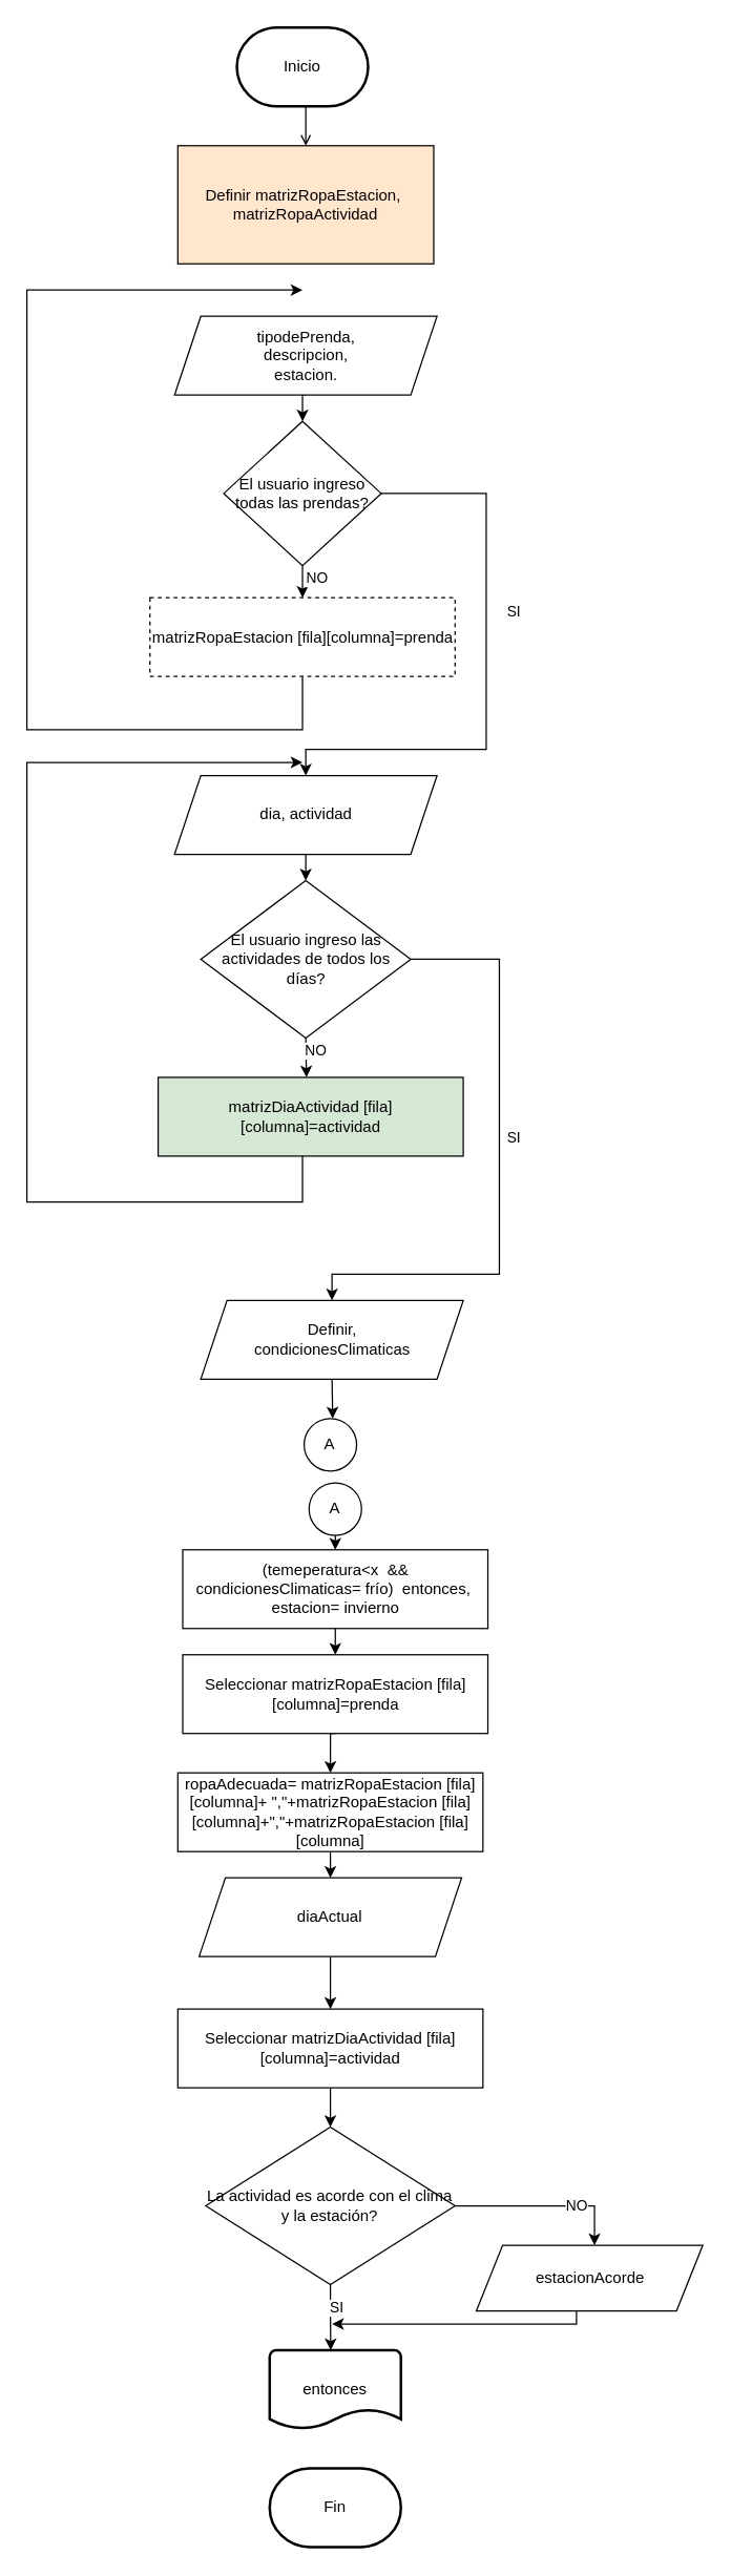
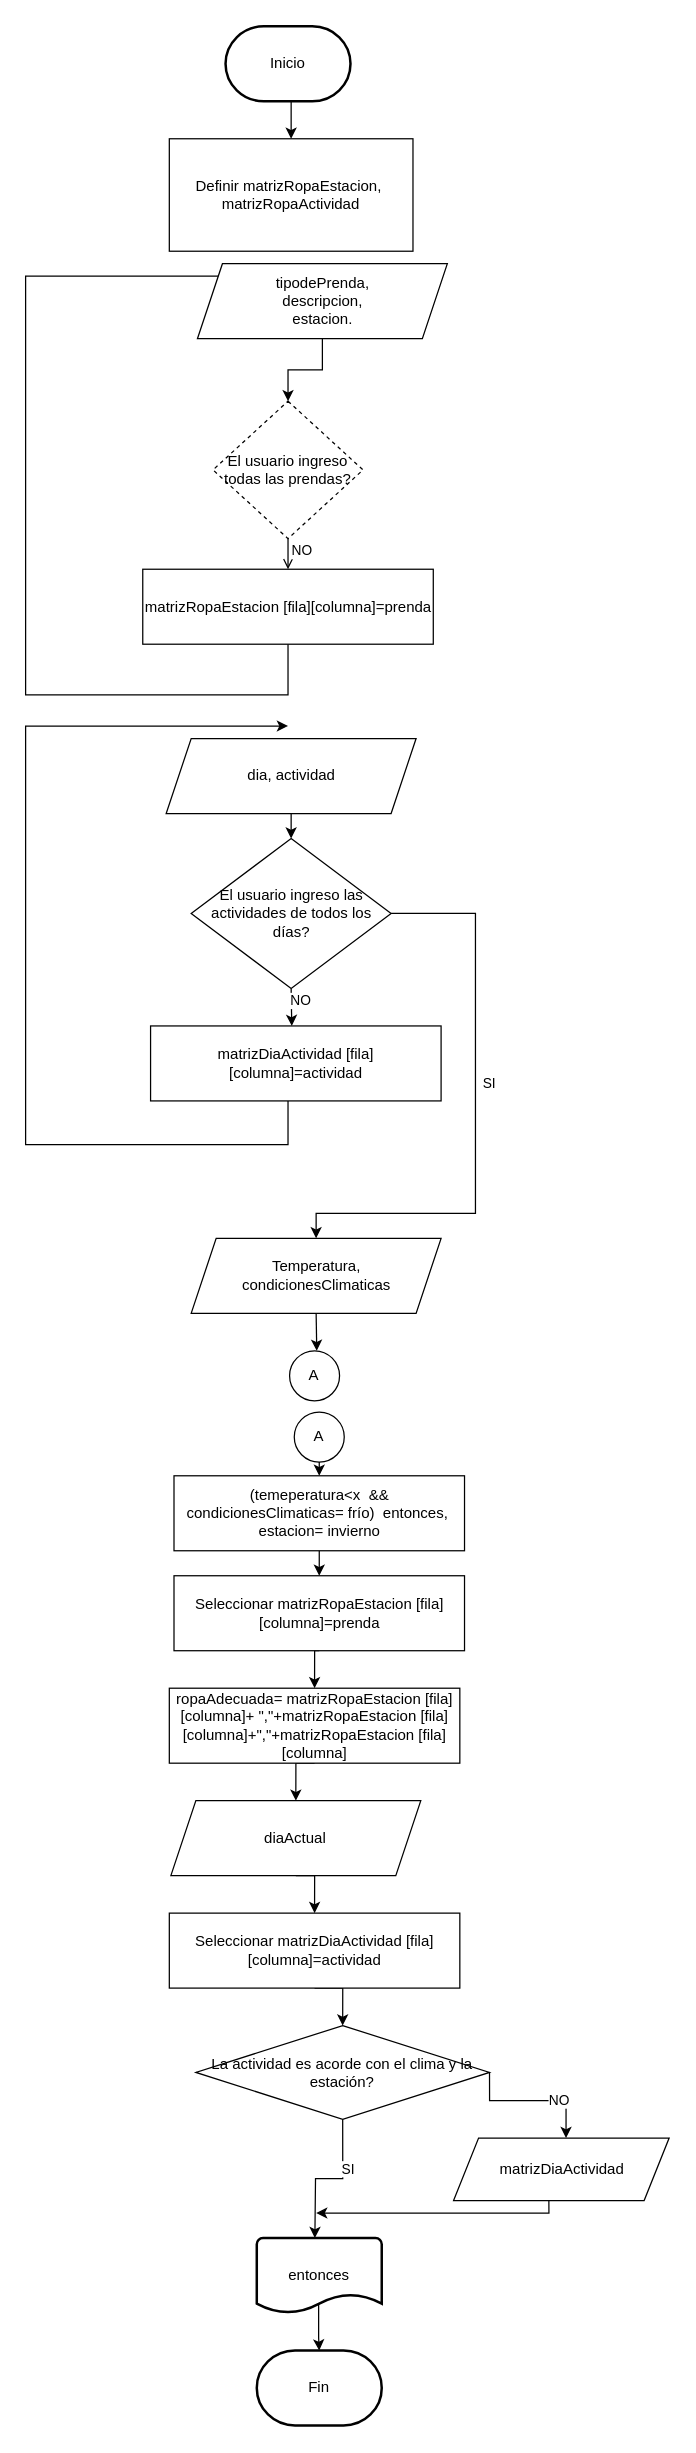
- <mxCell id="2" style="edgeStyle=orthogonalEdgeStyle;rounded=0;orthogonalLoop=1;jettySize=auto;html=1;exitX=0.5;exitY=1;exitDx=0;exitDy=0;exitPerimeter=0;entryX=0.5;entryY=0;entryDx=0;entryDy=0;endArrow=open;" edge="1" parent="1" source="3" target="5"><mxGeometry relative="1" as="geometry" /></mxCell>
+ <mxCell id="2" style="edgeStyle=orthogonalEdgeStyle;rounded=0;orthogonalLoop=1;jettySize=auto;html=1;exitX=0.5;exitY=1;exitDx=0;exitDy=0;exitPerimeter=0;entryX=0.5;entryY=0;entryDx=0;entryDy=0;" edge="1" parent="1" source="3" target="5"><mxGeometry relative="1" as="geometry" /></mxCell>
- <mxCell id="5" value="Definir matrizRopaEstacion,&amp;nbsp;&lt;br&gt;matrizRopaActividad" style="rounded=0;whiteSpace=wrap;html=1;fillColor=#ffe6cc;" vertex="1" parent="1"><mxGeometry x="135" y="110" width="195" height="90" as="geometry" /></mxCell>
+ <mxCell id="5" value="Definir matrizRopaEstacion,&amp;nbsp;&lt;br&gt;matrizRopaActividad" style="rounded=0;whiteSpace=wrap;html=1;" vertex="1" parent="1"><mxGeometry x="135" y="110" width="195" height="90" as="geometry" /></mxCell>
- <mxCell id="21" value="tipodePrenda,&lt;br&gt;descripcion,&lt;br&gt;estacion." style="shape=parallelogram;perimeter=parallelogramPerimeter;whiteSpace=wrap;html=1;fixedSize=1;" vertex="1" parent="1"><mxGeometry x="132.5" y="240" width="200" height="60" as="geometry" /></mxCell>
+ <mxCell id="21" value="tipodePrenda,&lt;br&gt;descripcion,&lt;br&gt;estacion." style="shape=parallelogram;perimeter=parallelogramPerimeter;whiteSpace=wrap;html=1;fixedSize=1;" vertex="1" parent="1"><mxGeometry x="157.5" y="210" width="200" height="60" as="geometry" /></mxCell>
- <mxCell id="12" value="El usuario ingreso todas las prendas?" style="rhombus;whiteSpace=wrap;html=1;" vertex="1" parent="1"><mxGeometry x="170" y="320" width="120" height="110" as="geometry" /></mxCell>
+ <mxCell id="12" value="El usuario ingreso todas las prendas?" style="rhombus;whiteSpace=wrap;html=1;dashed=1;" vertex="1" parent="1"><mxGeometry x="170" y="320" width="120" height="110" as="geometry" /></mxCell>
- <mxCell id="10" style="edgeStyle=orthogonalEdgeStyle;rounded=0;orthogonalLoop=1;jettySize=auto;html=1;exitX=0.5;exitY=1;exitDx=0;exitDy=0;entryX=0.5;entryY=0;entryDx=0;entryDy=0;" edge="1" parent="1" source="12" target="7"><mxGeometry relative="1" as="geometry" /></mxCell>
+ <mxCell id="10" style="edgeStyle=orthogonalEdgeStyle;rounded=0;orthogonalLoop=1;jettySize=auto;html=1;exitX=0.5;exitY=1;exitDx=0;exitDy=0;entryX=0.5;entryY=0;entryDx=0;entryDy=0;endArrow=open;" edge="1" parent="1" source="12" target="7"><mxGeometry relative="1" as="geometry" /></mxCell>
- <mxCell id="7" value="matrizRopaEstacion [fila][columna]=prenda" style="rounded=0;whiteSpace=wrap;html=1;dashed=1;" vertex="1" parent="1"><mxGeometry x="113.75" y="454.5" width="232.5" height="60" as="geometry" /></mxCell>
+ <mxCell id="7" value="matrizRopaEstacion [fila][columna]=prenda" style="rounded=0;whiteSpace=wrap;html=1;" vertex="1" parent="1"><mxGeometry x="113.75" y="454.5" width="232.5" height="60" as="geometry" /></mxCell>
- <mxCell id="8" style="edgeStyle=orthogonalEdgeStyle;rounded=0;orthogonalLoop=1;jettySize=auto;html=1;exitX=1;exitY=0.5;exitDx=0;exitDy=0;entryX=0.5;entryY=0;entryDx=0;entryDy=0;" edge="1" parent="1" source="12" target="14"><mxGeometry relative="1" as="geometry"><mxPoint x="370" y="590" as="targetPoint" /><Array as="points"><mxPoint x="370" y="375" /><mxPoint x="370" y="570" /><mxPoint x="233" y="570" /></Array></mxGeometry></mxCell>
- <mxCell id="9" value="SI" style="edgeLabel;html=1;align=center;verticalAlign=middle;resizable=0;points=[];" vertex="1" connectable="0" parent="8"><mxGeometry x="-0.224" y="-1" relative="1" as="geometry"><mxPoint x="21" y="1" as="offset" /></mxGeometry></mxCell>
- <mxCell id="22" value="matrizDiaActividad [fila][columna]=actividad" style="rounded=0;whiteSpace=wrap;html=1;fillColor=#d5e8d4;" vertex="1" parent="1"><mxGeometry x="120" y="820" width="232.5" height="60" as="geometry" /></mxCell>
+ <mxCell id="22" value="matrizDiaActividad [fila][columna]=actividad" style="rounded=0;whiteSpace=wrap;html=1;" vertex="1" parent="1"><mxGeometry x="120" y="820" width="232.5" height="60" as="geometry" /></mxCell>
- <mxCell id="25" value="Definir, &lt;br&gt;condicionesClimaticas" style="shape=parallelogram;perimeter=parallelogramPerimeter;whiteSpace=wrap;html=1;fixedSize=1;" vertex="1" parent="1"><mxGeometry x="152.5" y="990" width="200" height="60" as="geometry" /></mxCell>
+ <mxCell id="25" value="Temperatura, &lt;br&gt;condicionesClimaticas" style="shape=parallelogram;perimeter=parallelogramPerimeter;whiteSpace=wrap;html=1;fixedSize=1;" vertex="1" parent="1"><mxGeometry x="152.5" y="990" width="200" height="60" as="geometry" /></mxCell>
- <mxCell id="31" value="diaActual" style="shape=parallelogram;perimeter=parallelogramPerimeter;whiteSpace=wrap;html=1;fixedSize=1;" vertex="1" parent="1"><mxGeometry x="151.25" y="1430" width="200" height="60" as="geometry" /></mxCell>
+ <mxCell id="31" value="diaActual" style="shape=parallelogram;perimeter=parallelogramPerimeter;whiteSpace=wrap;html=1;fixedSize=1;" vertex="1" parent="1"><mxGeometry x="136.25" y="1440" width="200" height="60" as="geometry" /></mxCell>
- <mxCell id="38" value="La actividad es acorde con el clima y la estación?" style="rhombus;whiteSpace=wrap;html=1;" vertex="1" parent="1"><mxGeometry x="156.25" y="1620" width="190" height="120" as="geometry" /></mxCell>
+ <mxCell id="38" value="La actividad es acorde con el clima y la estación?" style="rhombus;whiteSpace=wrap;html=1;" vertex="1" parent="1"><mxGeometry x="156.25" y="1620" width="235" height="75" as="geometry" /></mxCell>
- <mxCell id="43" value="estacionAcorde" style="shape=parallelogram;perimeter=parallelogramPerimeter;whiteSpace=wrap;html=1;fixedSize=1;" vertex="1" parent="1"><mxGeometry x="362.5" y="1710" width="172.5" height="50" as="geometry" /></mxCell>
+ <mxCell id="43" value="matrizDiaActividad" style="shape=parallelogram;perimeter=parallelogramPerimeter;whiteSpace=wrap;html=1;fixedSize=1;" vertex="1" parent="1"><mxGeometry x="362.5" y="1710" width="172.5" height="50" as="geometry" /></mxCell>
+ <mxCell id="39" value="" style="edgeStyle=orthogonalEdgeStyle;rounded=0;orthogonalLoop=1;jettySize=auto;html=1;exitX=0.495;exitY=0.867;exitDx=0;exitDy=0;exitPerimeter=0;" edge="1" parent="1" source="40" target="41"><mxGeometry relative="1" as="geometry" /></mxCell>
